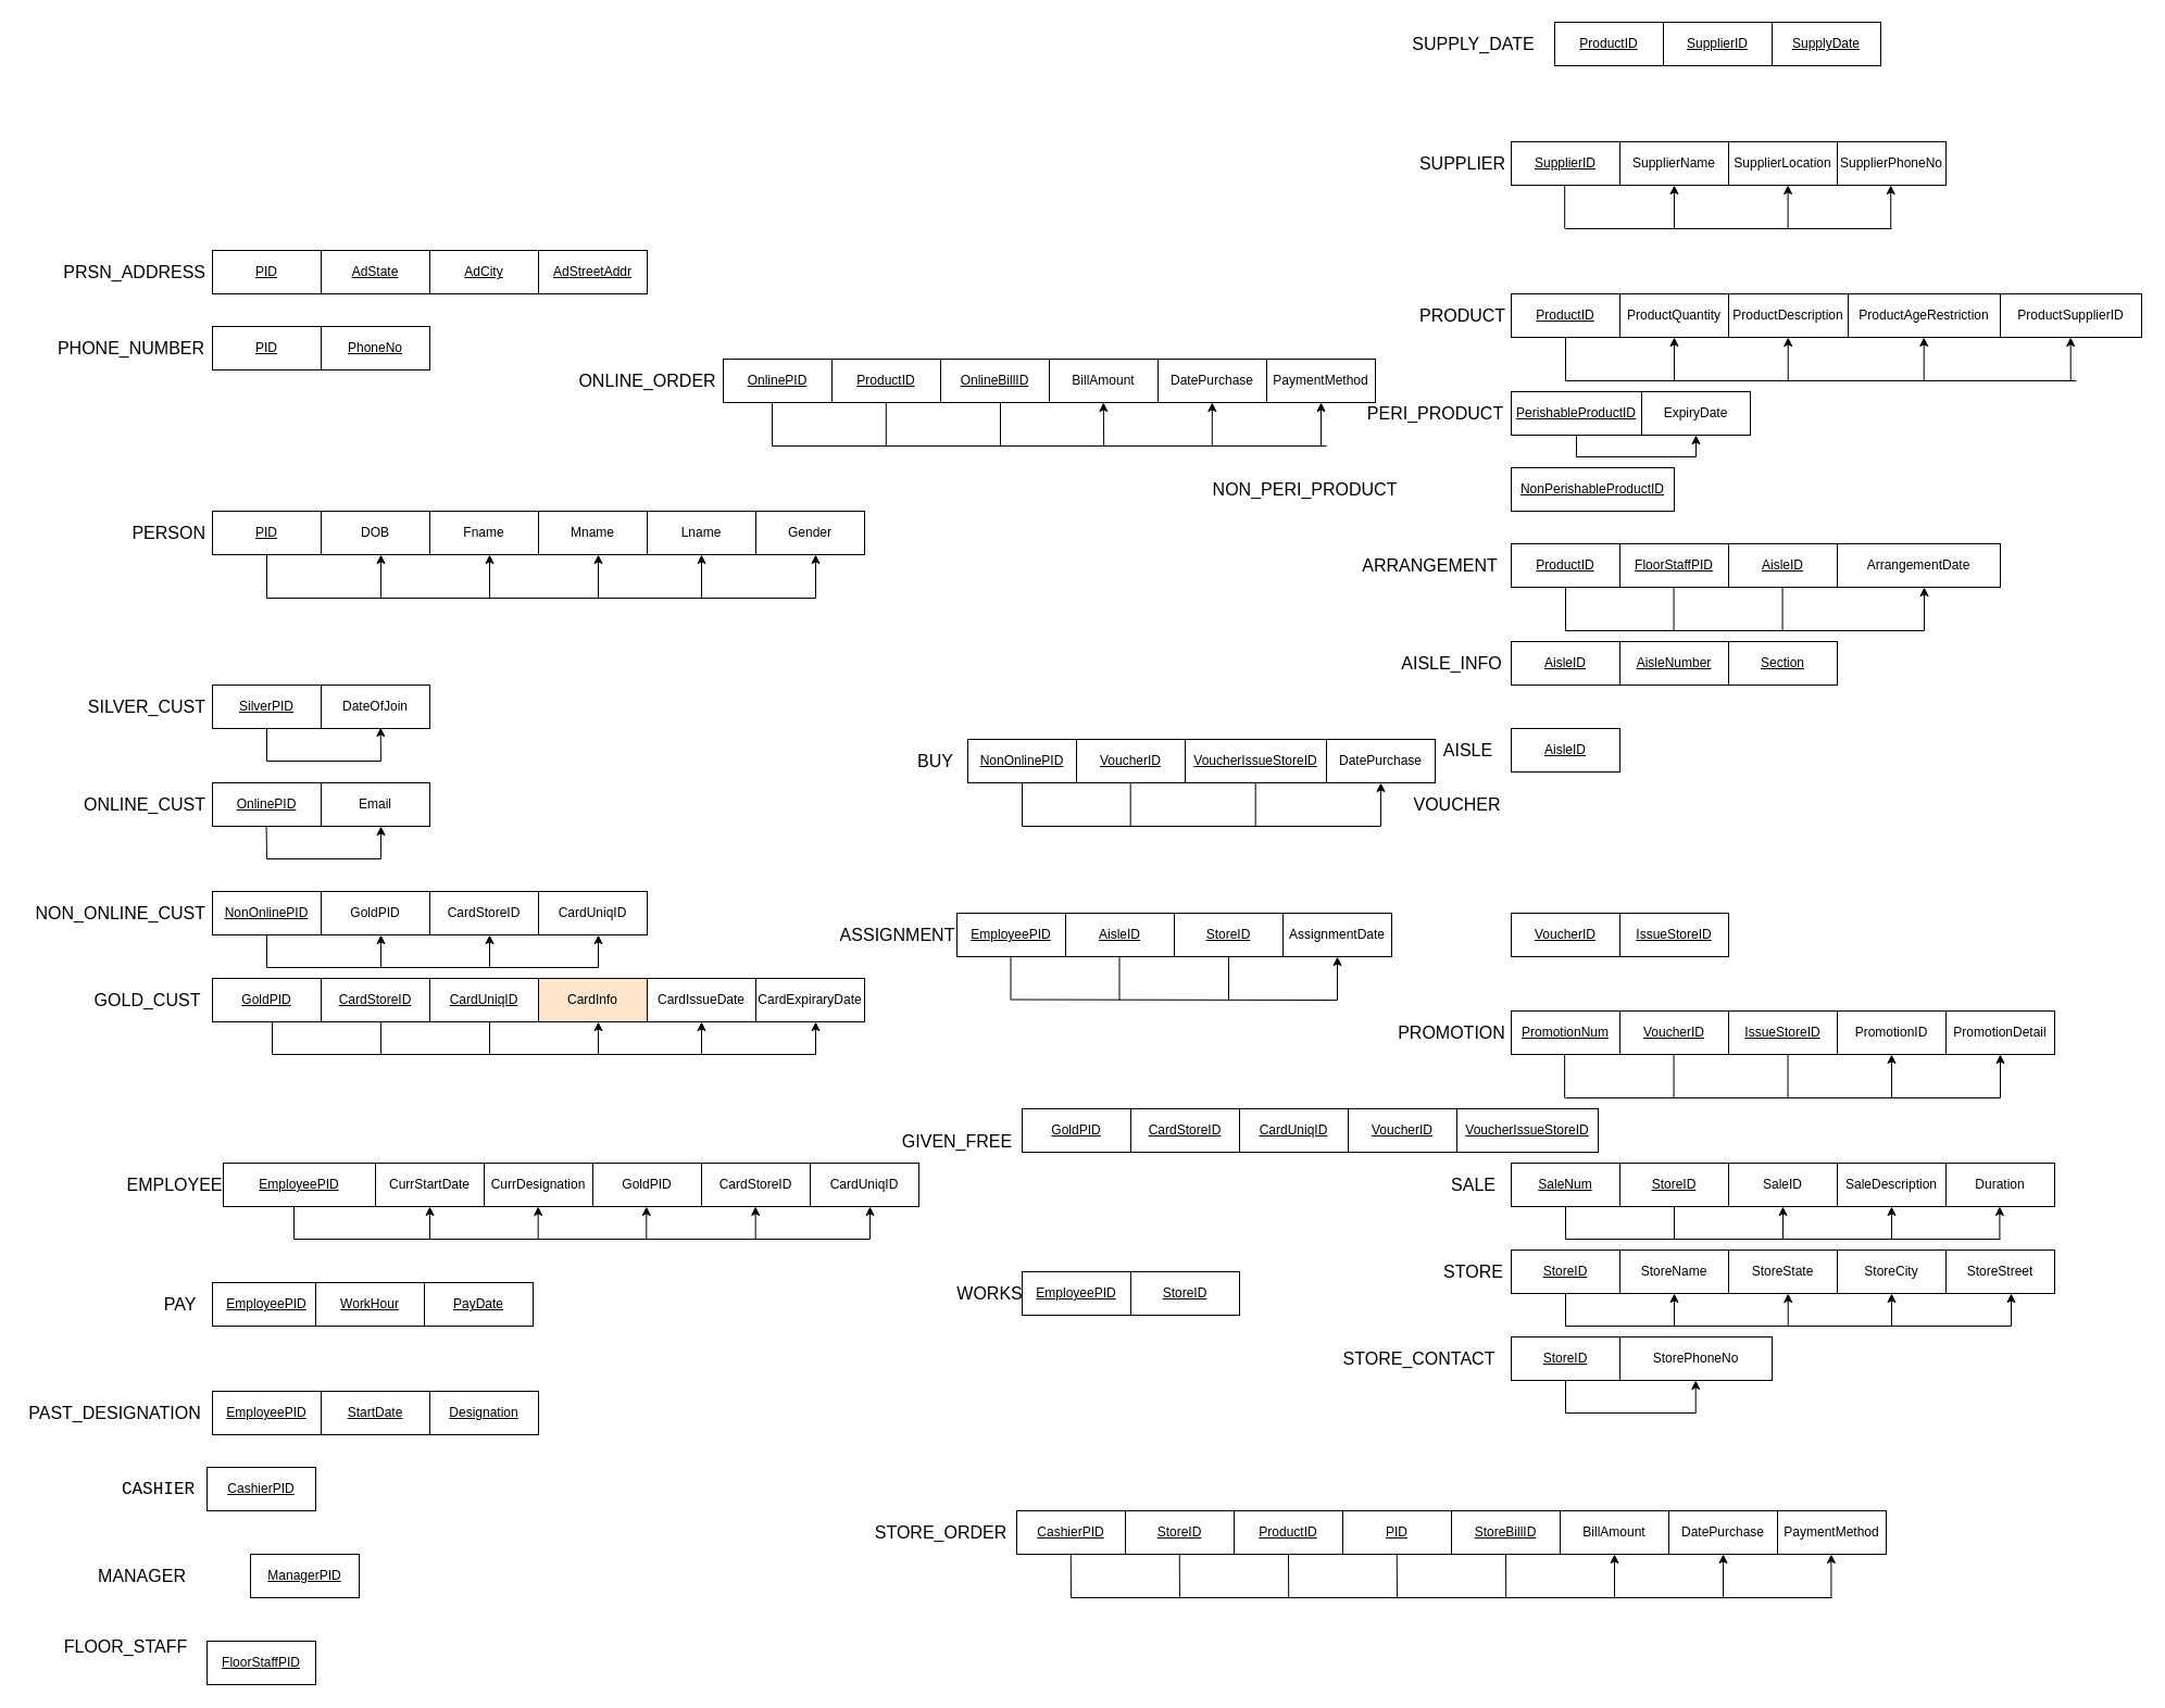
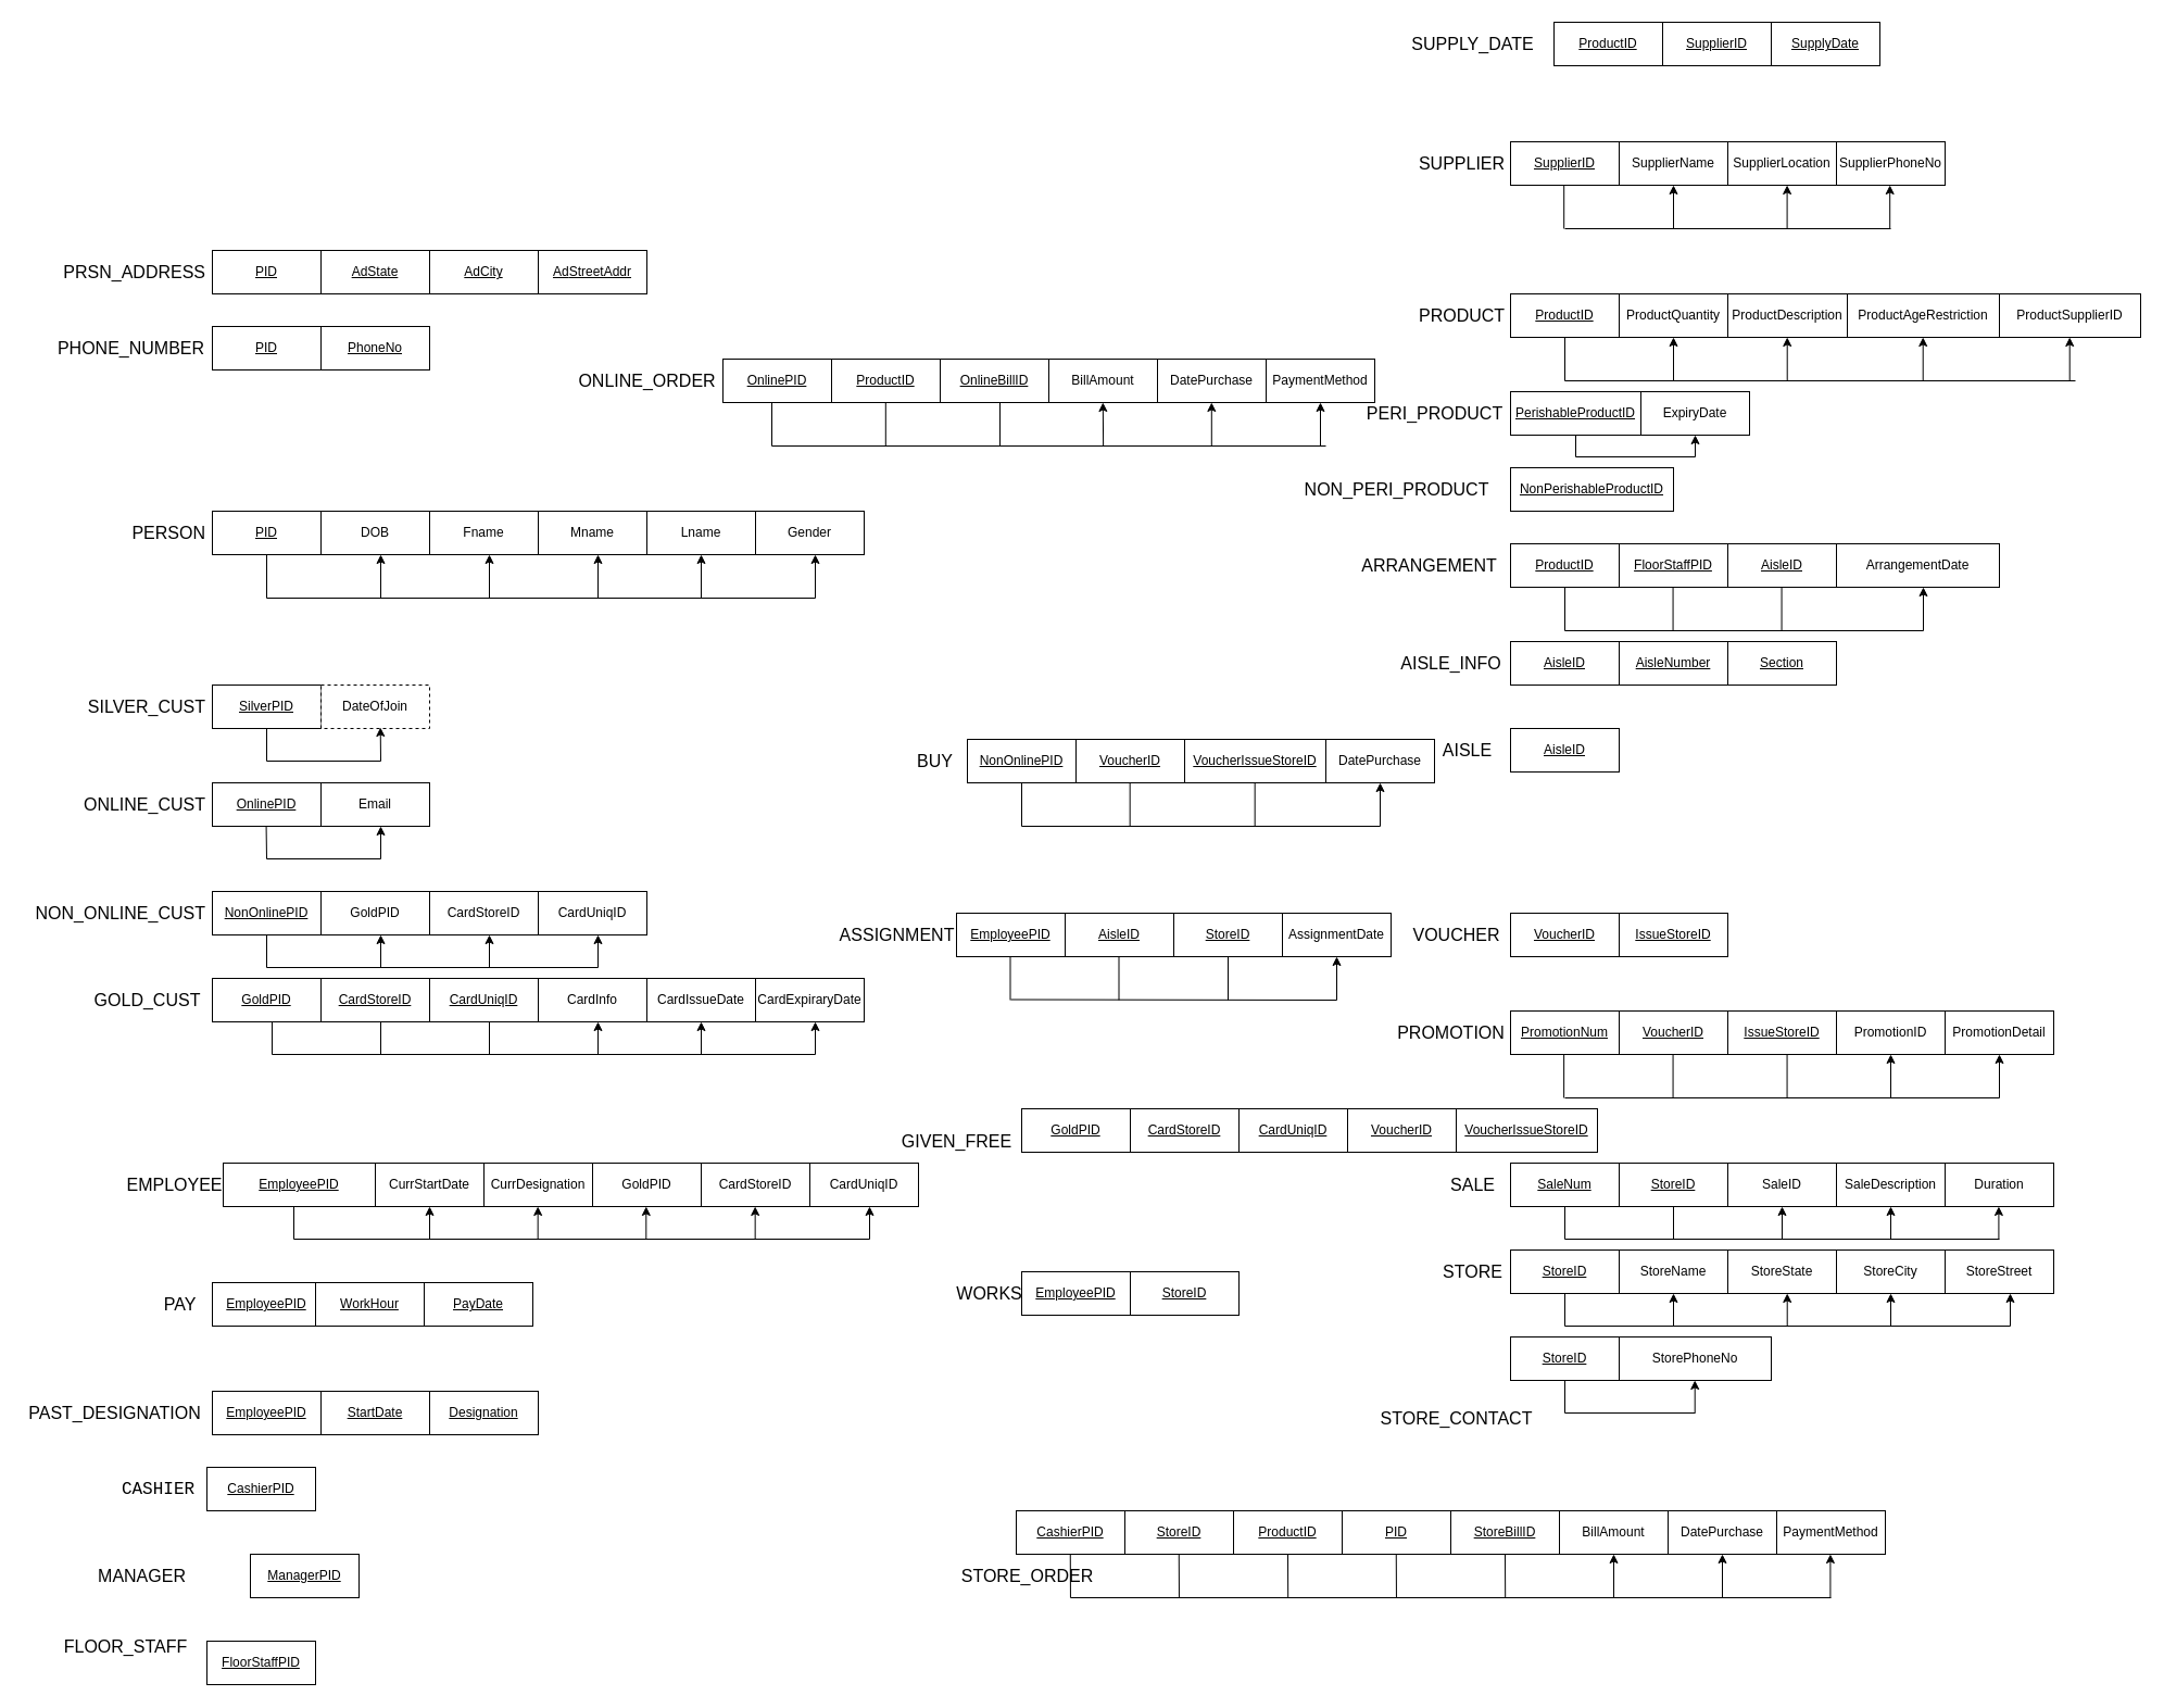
- <mxCell id="60" value="&lt;div style=&quot;text-align: left&quot;&gt;&lt;span style=&quot;font-size: 16px&quot;&gt;NON_PERI_PRODUCT&lt;/span&gt;&lt;/div&gt;" style="text;html=1;align=center;verticalAlign=middle;resizable=0;points=[];autosize=1;" parent="1" vertex="1"><mxGeometry x="1105" y="440" width="190" height="20" as="geometry" /></mxCell>
+ <mxCell id="60" value="&lt;div style=&quot;text-align: left&quot;&gt;&lt;span style=&quot;font-size: 16px&quot;&gt;NON_PERI_PRODUCT&lt;/span&gt;&lt;/div&gt;" style="text;html=1;align=center;verticalAlign=middle;resizable=0;points=[];autosize=1;" parent="1" vertex="1"><mxGeometry x="1190" y="440" width="190" height="20" as="geometry" /></mxCell>
- <mxCell id="232" value="DateOfJoin" style="whiteSpace=wrap;html=1;align=center;" parent="1" vertex="1"><mxGeometry x="295" y="630" width="100" height="40" as="geometry" /></mxCell>
+ <mxCell id="232" value="DateOfJoin" style="whiteSpace=wrap;html=1;align=center;dashed=1;" parent="1" vertex="1"><mxGeometry x="295" y="630" width="100" height="40" as="geometry" /></mxCell>
- <mxCell id="68" value="&lt;span style=&quot;font-size: 16px&quot;&gt;VOUCHER&lt;/span&gt;" style="text;html=1;align=center;verticalAlign=middle;resizable=0;points=[];autosize=1;" parent="1" vertex="1"><mxGeometry x="1290" y="730" width="100" height="20" as="geometry" /></mxCell>
+ <mxCell id="68" value="&lt;span style=&quot;font-size: 16px&quot;&gt;VOUCHER&lt;/span&gt;" style="text;html=1;align=center;verticalAlign=middle;resizable=0;points=[];autosize=1;" parent="1" vertex="1"><mxGeometry x="1290" y="850" width="100" height="20" as="geometry" /></mxCell>
- <mxCell id="89" value="CardInfo" style="whiteSpace=wrap;html=1;align=center;fillColor=#ffe6cc;" parent="1" vertex="1"><mxGeometry x="495" y="900" width="100" height="40" as="geometry" /></mxCell>
+ <mxCell id="89" value="CardInfo" style="whiteSpace=wrap;html=1;align=center;" parent="1" vertex="1"><mxGeometry x="495" y="900" width="100" height="40" as="geometry" /></mxCell>
- <mxCell id="72" value="&lt;span style=&quot;font-size: 16px&quot;&gt;STORE_CONTACT&lt;/span&gt;" style="text;html=1;align=center;verticalAlign=middle;resizable=0;points=[];autosize=1;" parent="1" vertex="1"><mxGeometry x="1225" y="1240" width="160" height="20" as="geometry" /></mxCell>
+ <mxCell id="72" value="&lt;span style=&quot;font-size: 16px&quot;&gt;STORE_CONTACT&lt;/span&gt;" style="text;html=1;align=center;verticalAlign=middle;resizable=0;points=[];autosize=1;" parent="1" vertex="1"><mxGeometry x="1260" y="1295" width="160" height="20" as="geometry" /></mxCell>
- <mxCell id="113" value="&lt;font style=&quot;font-size: 16px&quot;&gt;STORE_ORDER&lt;/font&gt;" style="text;html=1;align=center;verticalAlign=middle;resizable=0;points=[];autosize=1;" parent="1" vertex="1"><mxGeometry x="795" y="1400" width="140" height="20" as="geometry" /></mxCell>
+ <mxCell id="113" value="&lt;font style=&quot;font-size: 16px&quot;&gt;STORE_ORDER&lt;/font&gt;" style="text;html=1;align=center;verticalAlign=middle;resizable=0;points=[];autosize=1;" parent="1" vertex="1"><mxGeometry x="875" y="1440" width="140" height="20" as="geometry" /></mxCell>
